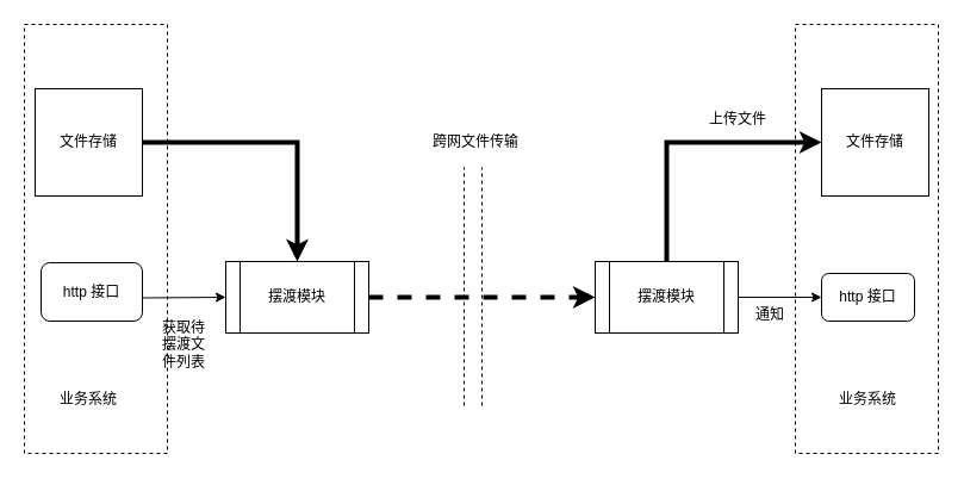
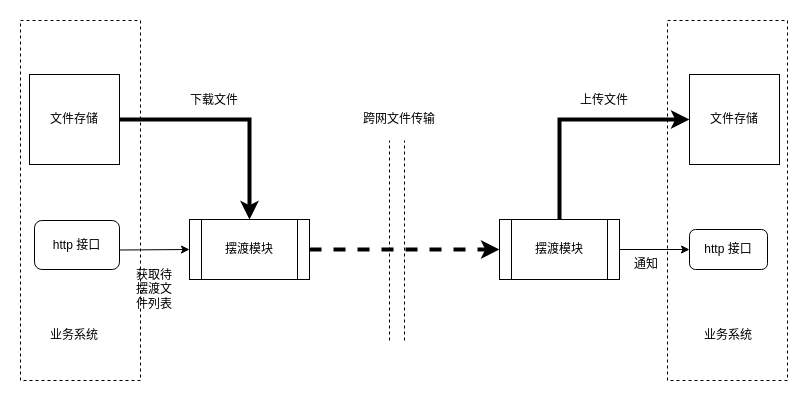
+ <mxCell id="17" value="下载文件" style="text;html=1;strokeColor=none;fillColor=none;align=center;verticalAlign=middle;whiteSpace=wrap;rounded=0;" vertex="1" parent="1"><mxGeometry x="179" y="90" width="70" height="20" as="geometry" /></mxCell>
- <mxCell id="18" value="上传文件" style="text;html=1;strokeColor=none;fillColor=none;align=center;verticalAlign=middle;whiteSpace=wrap;rounded=0;" vertex="1" parent="1"><mxGeometry x="589" y="90" width="60" height="20" as="geometry" /></mxCell>
+ <mxCell id="18" value="上传文件" style="text;html=1;strokeColor=none;fillColor=none;align=center;verticalAlign=middle;whiteSpace=wrap;rounded=0;" vertex="1" parent="1"><mxGeometry x="574" y="90" width="60" height="20" as="geometry" /></mxCell>
